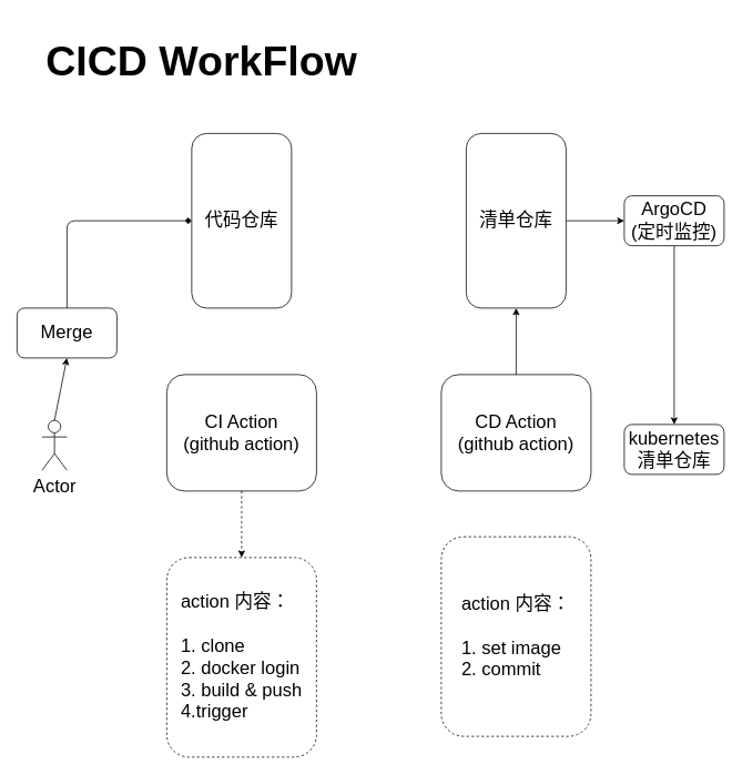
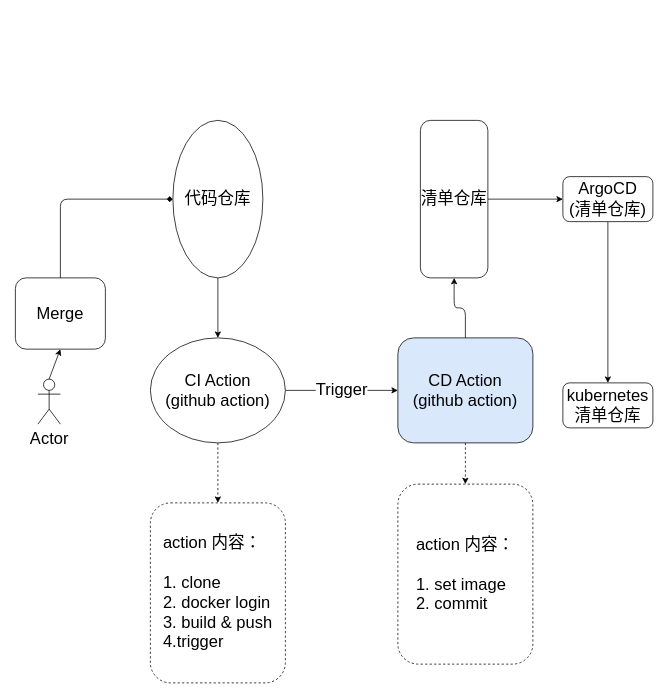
- <mxCell id="2" value="&lt;h1 style=&quot;font-size: 50px;&quot;&gt;CICD WorkFlow&lt;/h1&gt;" style="text;html=1;strokeColor=none;fillColor=none;spacing=5;spacingTop=-20;whiteSpace=wrap;overflow=hidden;rounded=0;fontSize=50;" parent="1" vertex="1"><mxGeometry x="50" y="20" width="450" height="110" as="geometry" /></mxCell>
- <mxCell id="8" value="代码仓库" style="rounded=1;whiteSpace=wrap;html=1;fontSize=22;" parent="1" vertex="1"><mxGeometry x="230" y="160" width="120" height="210" as="geometry" /></mxCell>
+ <mxCell id="8" value="代码仓库" style="ellipse;whiteSpace=wrap;html=1;fontSize=22;" parent="1" vertex="1"><mxGeometry x="230" y="160" width="120" height="210" as="geometry" /></mxCell>
- <mxCell id="16" value="清单仓库" style="rounded=1;whiteSpace=wrap;html=1;fontSize=22;" parent="1" vertex="1"><mxGeometry x="560" y="160" width="120" height="210" as="geometry" /></mxCell>
+ <mxCell id="16" value="清单仓库" style="rounded=1;whiteSpace=wrap;html=1;fontSize=22;" parent="1" vertex="1"><mxGeometry x="560" y="160" width="90" height="210" as="geometry" /></mxCell>
- <mxCell id="18" value="ArgoCD&lt;br&gt;(定时监控)" style="rounded=1;whiteSpace=wrap;html=1;fontSize=22;" parent="1" vertex="1"><mxGeometry x="750" y="235" width="120" height="60" as="geometry" /></mxCell>
+ <mxCell id="18" value="ArgoCD&lt;br&gt;(清单仓库)" style="rounded=1;whiteSpace=wrap;html=1;fontSize=22;" parent="1" vertex="1"><mxGeometry x="750" y="235" width="120" height="60" as="geometry" /></mxCell>
- <mxCell id="6" value="Merge" style="rounded=1;whiteSpace=wrap;html=1;fontSize=22;" parent="1" vertex="1"><mxGeometry y="370" width="120" height="60" as="geometry" x="20" /></mxCell>
+ <mxCell id="6" value="Merge" style="rounded=1;whiteSpace=wrap;html=1;fontSize=22;" parent="1" vertex="1"><mxGeometry x="20" y="370" width="120" height="95" as="geometry" /></mxCell>
+ <mxCell id="7" value="" style="edgeStyle=orthogonalEdgeStyle;html=1;fontSize=22;" parent="1" source="8" target="11" edge="1"><mxGeometry relative="1" as="geometry" /></mxCell>
- <mxCell id="11" value="CI Action&lt;br&gt;(github action)" style="rounded=1;whiteSpace=wrap;html=1;fontSize=22;" parent="1" vertex="1"><mxGeometry x="200" y="450" width="180" height="140" as="geometry" /></mxCell>
+ <mxCell id="11" value="CI Action&lt;br&gt;(github action)" style="ellipse;whiteSpace=wrap;html=1;fontSize=22;" parent="1" vertex="1"><mxGeometry x="200" y="450" width="180" height="140" as="geometry" /></mxCell>
+ <mxCell id="9" value="Trigger" style="edgeStyle=orthogonalEdgeStyle;html=1;fontSize=22;" parent="1" source="11" target="14" edge="1"><mxGeometry relative="1" as="geometry" /></mxCell>
- <mxCell id="14" value="CD Action&lt;br&gt;(github action)" style="rounded=1;whiteSpace=wrap;html=1;fontSize=22;" parent="1" vertex="1"><mxGeometry x="530" y="450" width="180" height="140" as="geometry" /></mxCell>
+ <mxCell id="14" value="CD Action&lt;br&gt;(github action)" style="rounded=1;whiteSpace=wrap;html=1;fontSize=22;fillColor=#dae8fc;" parent="1" vertex="1"><mxGeometry x="530" y="450" width="180" height="140" as="geometry" /></mxCell>
+ <mxCell id="13" value="" style="edgeStyle=none;html=1;dashed=1;" edge="1" parent="1" source="14" target="21"><mxGeometry relative="1" as="geometry" /></mxCell>
